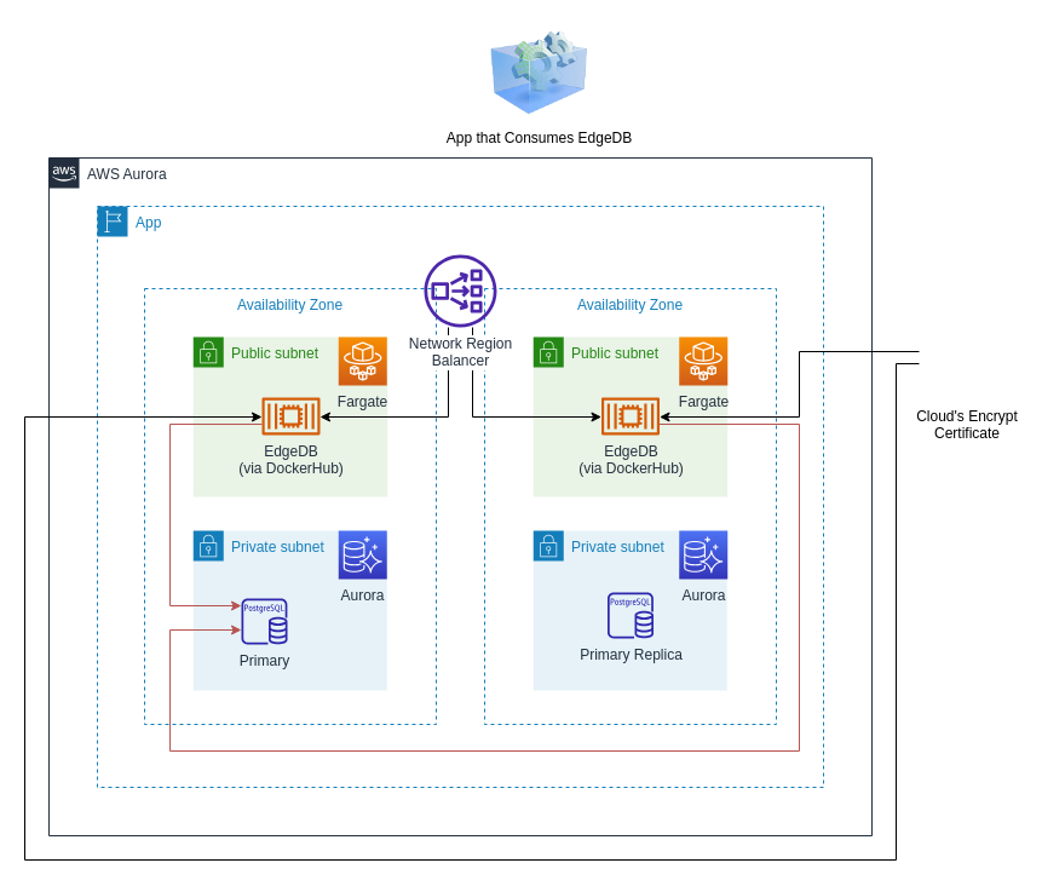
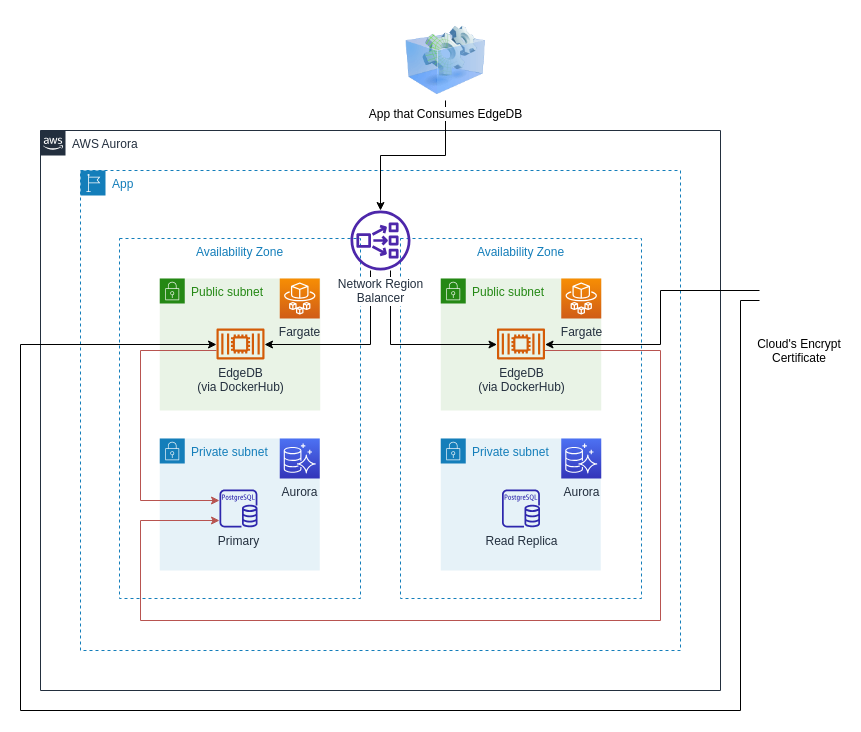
+ <mxCell id="26" style="edgeStyle=orthogonalEdgeStyle;rounded=0;orthogonalLoop=1;jettySize=auto;html=1;" edge="1" parent="1" source="27" target="21"><mxGeometry relative="1" as="geometry" /></mxCell>
- <mxCell id="7" value="Primary" style="sketch=0;outlineConnect=0;fontColor=#232F3E;gradientColor=none;fillColor=#2E27AD;strokeColor=none;dashed=0;verticalLabelPosition=bottom;verticalAlign=top;align=center;html=1;fontSize=12;fontStyle=0;aspect=fixed;pointerEvents=1;shape=mxgraph.aws4.rds_postgresql_instance;" vertex="1" parent="6"><mxGeometry x="39.75" y="56" width="38" height="38" as="geometry" /></mxCell>
+ <mxCell id="7" value="Primary" style="sketch=0;outlineConnect=0;fontColor=#232F3E;gradientColor=none;fillColor=#2E27AD;strokeColor=none;dashed=0;verticalLabelPosition=bottom;verticalAlign=top;align=center;html=1;fontSize=12;fontStyle=0;aspect=fixed;pointerEvents=1;shape=mxgraph.aws4.rds_postgresql_instance;" vertex="1" parent="6"><mxGeometry x="59.75" y="51" width="38" height="38" as="geometry" /></mxCell>
- <mxCell id="12" value="Primary Replica" style="sketch=0;outlineConnect=0;fontColor=#232F3E;gradientColor=none;fillColor=#2E27AD;strokeColor=none;dashed=0;verticalLabelPosition=bottom;verticalAlign=top;align=center;html=1;fontSize=12;fontStyle=0;aspect=fixed;pointerEvents=1;shape=mxgraph.aws4.rds_postgresql_instance;" vertex="1" parent="11"><mxGeometry x="61.25" y="51" width="38" height="38" as="geometry" /></mxCell>
+ <mxCell id="12" value="Read Replica" style="sketch=0;outlineConnect=0;fontColor=#232F3E;gradientColor=none;fillColor=#2E27AD;strokeColor=none;dashed=0;verticalLabelPosition=bottom;verticalAlign=top;align=center;html=1;fontSize=12;fontStyle=0;aspect=fixed;pointerEvents=1;shape=mxgraph.aws4.rds_postgresql_instance;" vertex="1" parent="11"><mxGeometry x="61.25" y="51" width="38" height="38" as="geometry" /></mxCell>
